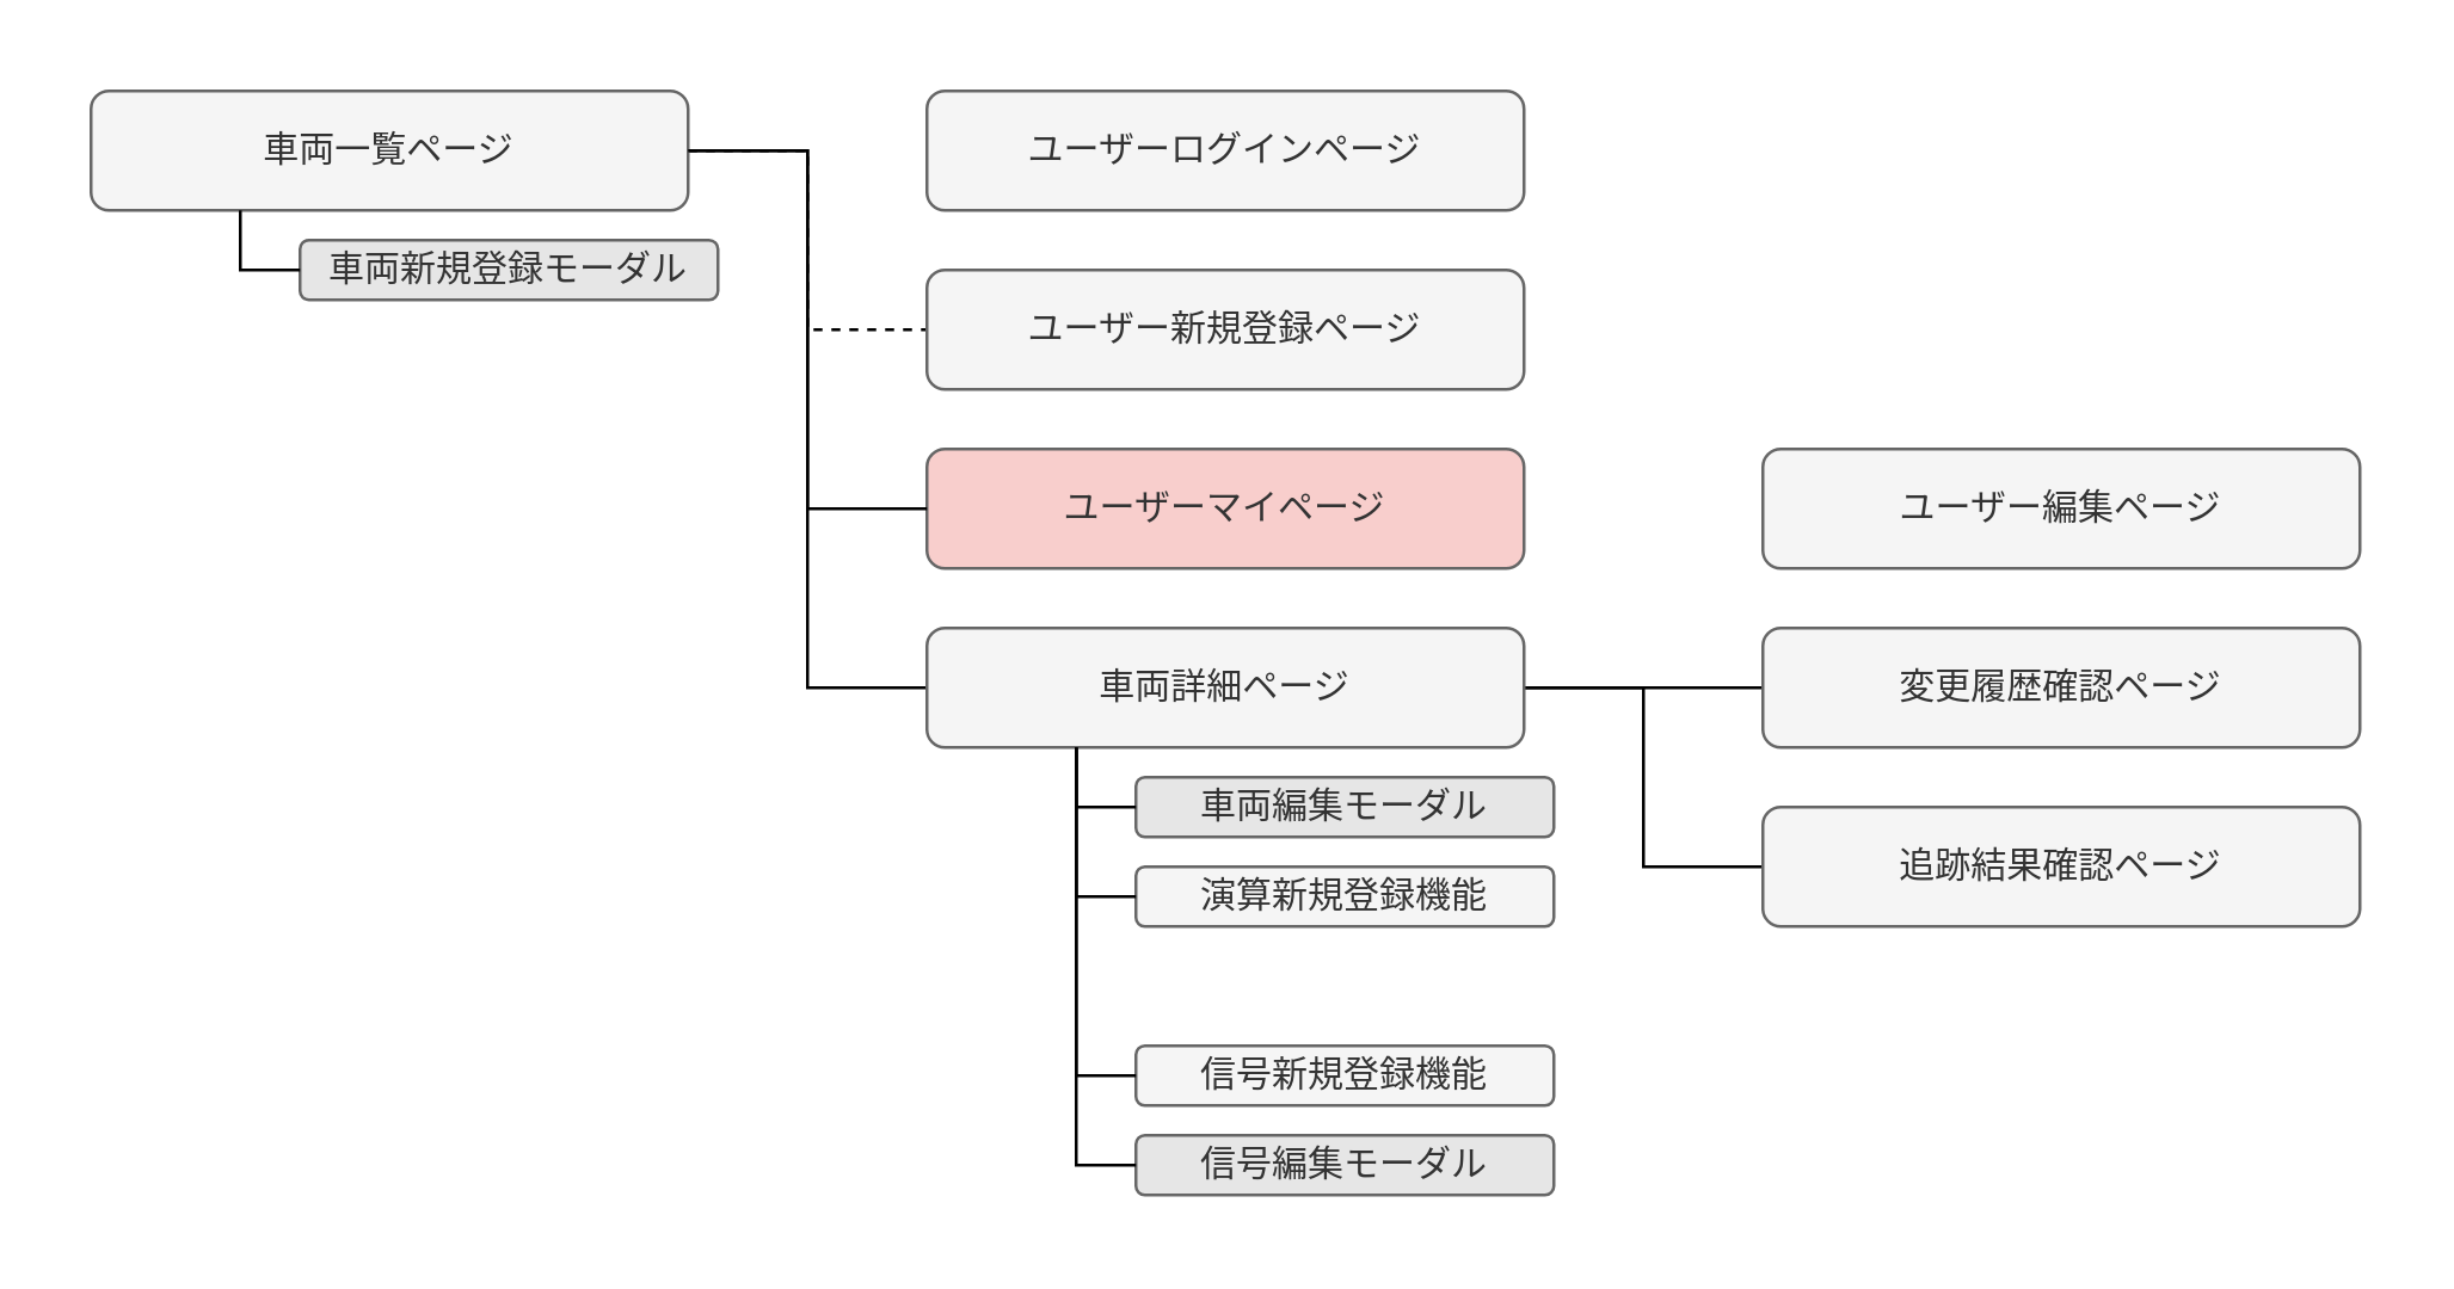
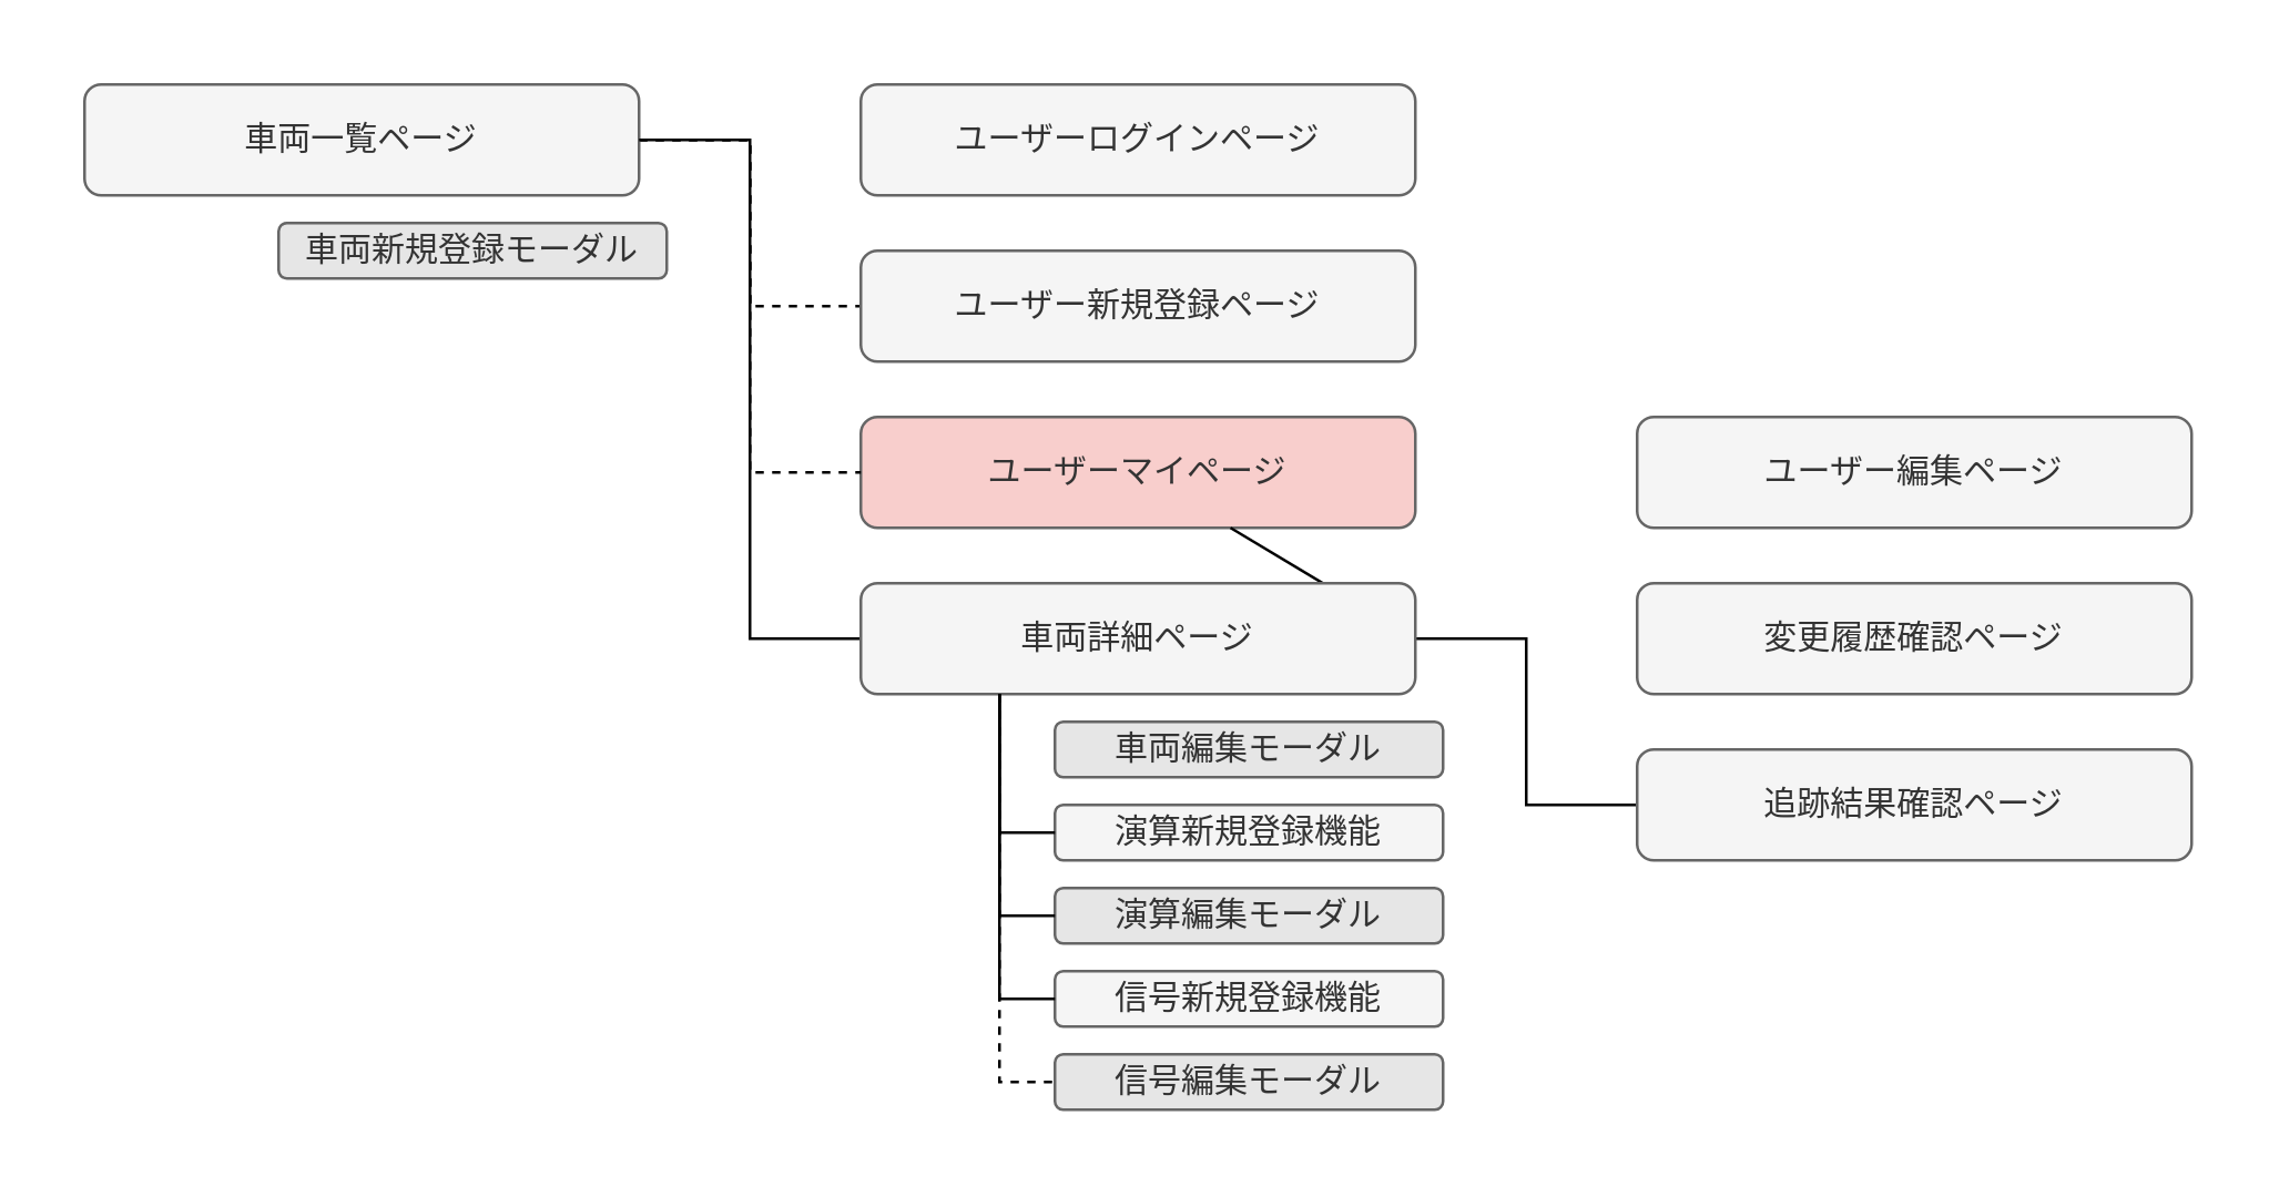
- <mxCell id="21" style="edgeStyle=none;html=1;entryX=0;entryY=0.5;entryDx=0;entryDy=0;exitX=0.25;exitY=1;exitDx=0;exitDy=0;rounded=0;curved=0;endArrow=none;endFill=0;" parent="1" source="5" target="9" edge="1"><mxGeometry relative="1" as="geometry"><mxPoint x="240" y="60" as="sourcePoint" /><mxPoint x="320" y="120" as="targetPoint" /><Array as="points"><mxPoint x="80" y="90" /></Array></mxGeometry></mxCell>
- <mxCell id="20" style="edgeStyle=none;html=1;entryX=0;entryY=0.5;entryDx=0;entryDy=0;exitX=1;exitY=0.5;exitDx=0;exitDy=0;rounded=0;curved=0;endArrow=none;endFill=0;" parent="1" source="5" target="8" edge="1"><mxGeometry relative="1" as="geometry"><mxPoint x="240" y="60" as="sourcePoint" /><mxPoint x="320" y="120" as="targetPoint" /><Array as="points"><mxPoint x="270" y="50" /><mxPoint x="270" y="170" /></Array></mxGeometry></mxCell>
+ <mxCell id="20" style="edgeStyle=none;html=1;entryX=0;entryY=0.5;entryDx=0;entryDy=0;exitX=1;exitY=0.5;exitDx=0;exitDy=0;rounded=0;curved=0;endArrow=none;endFill=0;dashed=1;" parent="1" source="5" target="8" edge="1"><mxGeometry relative="1" as="geometry"><mxPoint x="240" y="60" as="sourcePoint" /><mxPoint x="320" y="120" as="targetPoint" /><Array as="points"><mxPoint x="270" y="50" /><mxPoint x="270" y="170" /></Array></mxGeometry></mxCell>
- <mxCell id="10" style="edgeStyle=none;html=1;exitX=1;exitY=0.5;exitDx=0;exitDy=0;entryX=0;entryY=0.5;entryDx=0;entryDy=0;rounded=0;curved=0;endArrow=none;endFill=0;" parent="1" source="12" target="18" edge="1"><mxGeometry relative="1" as="geometry" /></mxCell>
+ <mxCell id="10" style="edgeStyle=none;html=1;exitX=1;exitY=0.5;exitDx=0;exitDy=0;rounded=0;curved=0;endArrow=none;endFill=0;" parent="1" source="12" target="8" edge="1"><mxGeometry relative="1" as="geometry" /></mxCell>
- <mxCell id="22" style="edgeStyle=none;html=1;entryX=0;entryY=0.5;entryDx=0;entryDy=0;rounded=0;curved=0;endArrow=none;endFill=0;exitX=0.25;exitY=1;exitDx=0;exitDy=0;" parent="1" source="12" target="13" edge="1"><mxGeometry relative="1" as="geometry"><mxPoint x="350" y="250" as="sourcePoint" /><mxPoint x="320" y="240" as="targetPoint" /><Array as="points"><mxPoint x="360" y="270" /></Array></mxGeometry></mxCell>
+ <mxCell id="24" style="edgeStyle=none;html=1;entryX=0;entryY=0.5;entryDx=0;entryDy=0;rounded=0;curved=0;endArrow=none;endFill=0;exitX=0.25;exitY=1;exitDx=0;exitDy=0;" parent="1" source="12" target="14" edge="1"><mxGeometry relative="1" as="geometry"><mxPoint x="370" y="260" as="sourcePoint" /><mxPoint x="390" y="310" as="targetPoint" /><Array as="points"><mxPoint x="360" y="330" /></Array></mxGeometry></mxCell>
+ <mxCell id="14" value="演算編集モーダル" style="whiteSpace=wrap;html=1;fillColor=#E6E6E6;strokeColor=#666666;rounded=1;fontColor=#333333;gradientColor=none;" parent="1" vertex="1"><mxGeometry x="380" y="320" width="140" height="20" as="geometry" /></mxCell>
- <mxCell id="26" style="edgeStyle=none;html=1;entryX=0;entryY=0.5;entryDx=0;entryDy=0;rounded=0;curved=0;endArrow=none;endFill=0;exitX=0.25;exitY=1;exitDx=0;exitDy=0;" parent="1" source="12" target="17" edge="1"><mxGeometry relative="1" as="geometry"><mxPoint x="370" y="260" as="sourcePoint" /><mxPoint x="390" y="370" as="targetPoint" /><Array as="points"><mxPoint x="360" y="390" /></Array></mxGeometry></mxCell>
+ <mxCell id="26" style="edgeStyle=none;html=1;entryX=0;entryY=0.5;entryDx=0;entryDy=0;rounded=0;curved=0;endArrow=none;endFill=0;exitX=0.25;exitY=1;exitDx=0;exitDy=0;dashed=1;" parent="1" source="12" target="17" edge="1"><mxGeometry relative="1" as="geometry"><mxPoint x="370" y="260" as="sourcePoint" /><mxPoint x="390" y="370" as="targetPoint" /><Array as="points"><mxPoint x="360" y="390" /></Array></mxGeometry></mxCell>
